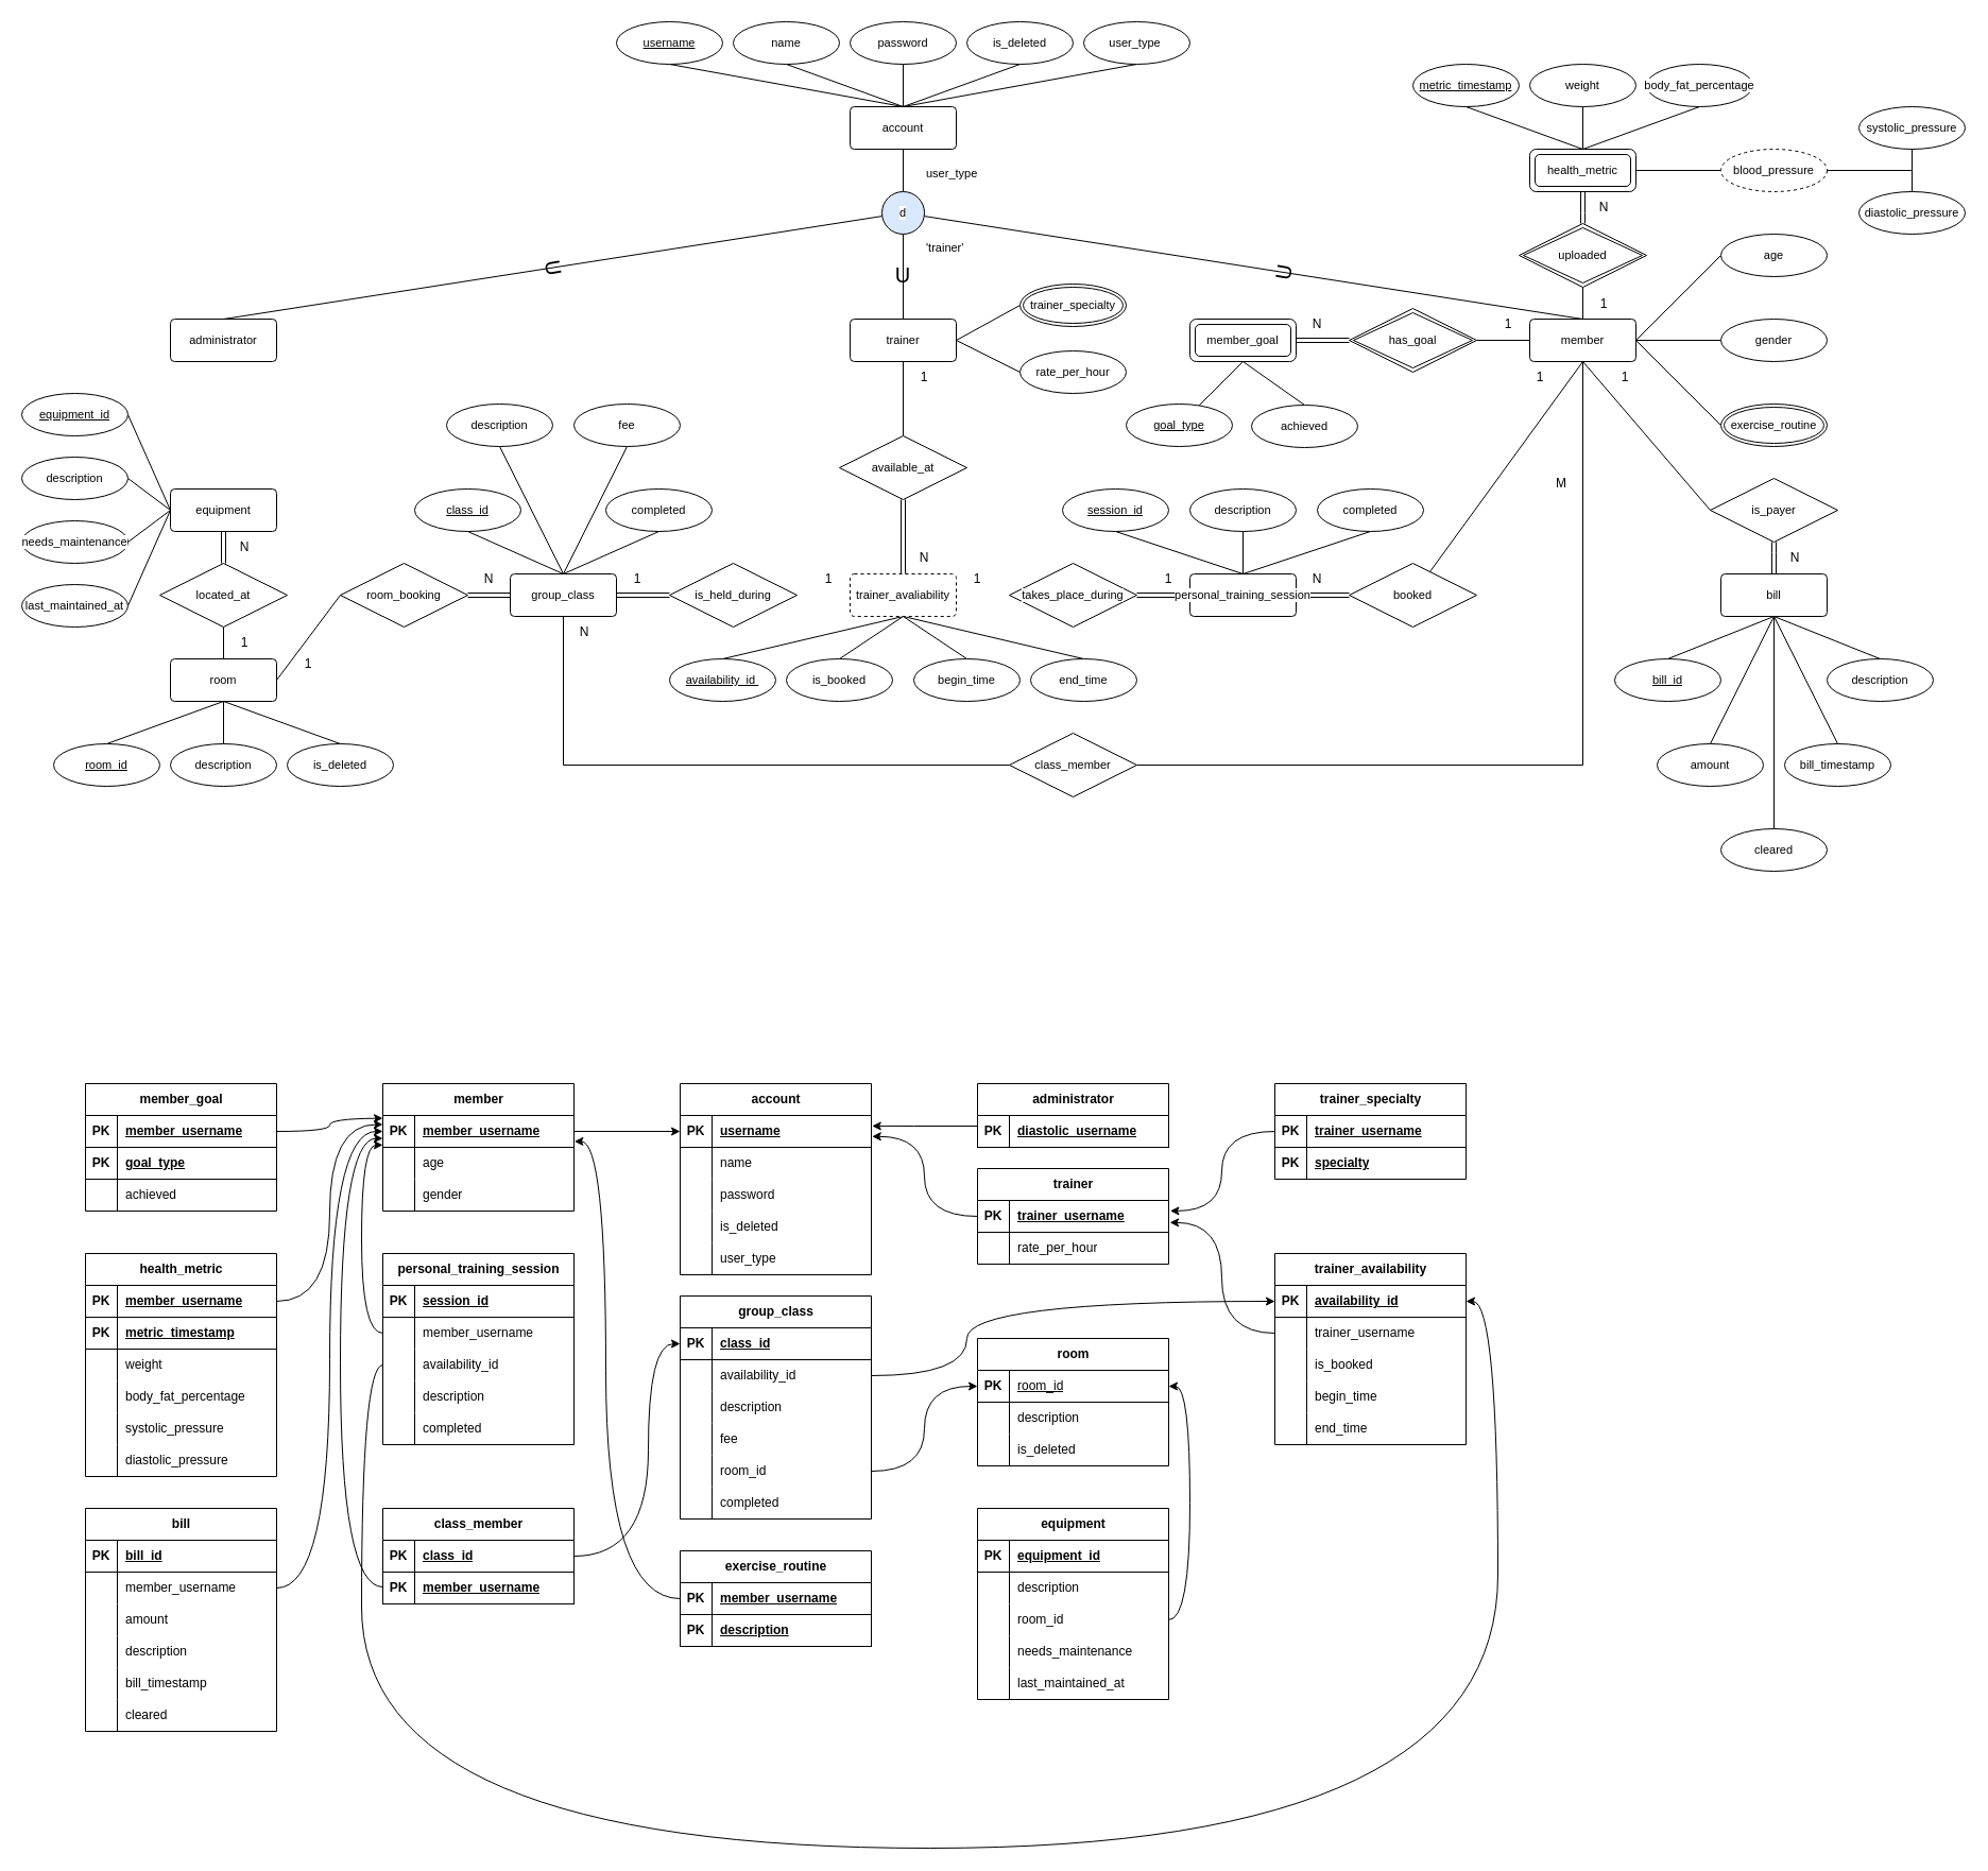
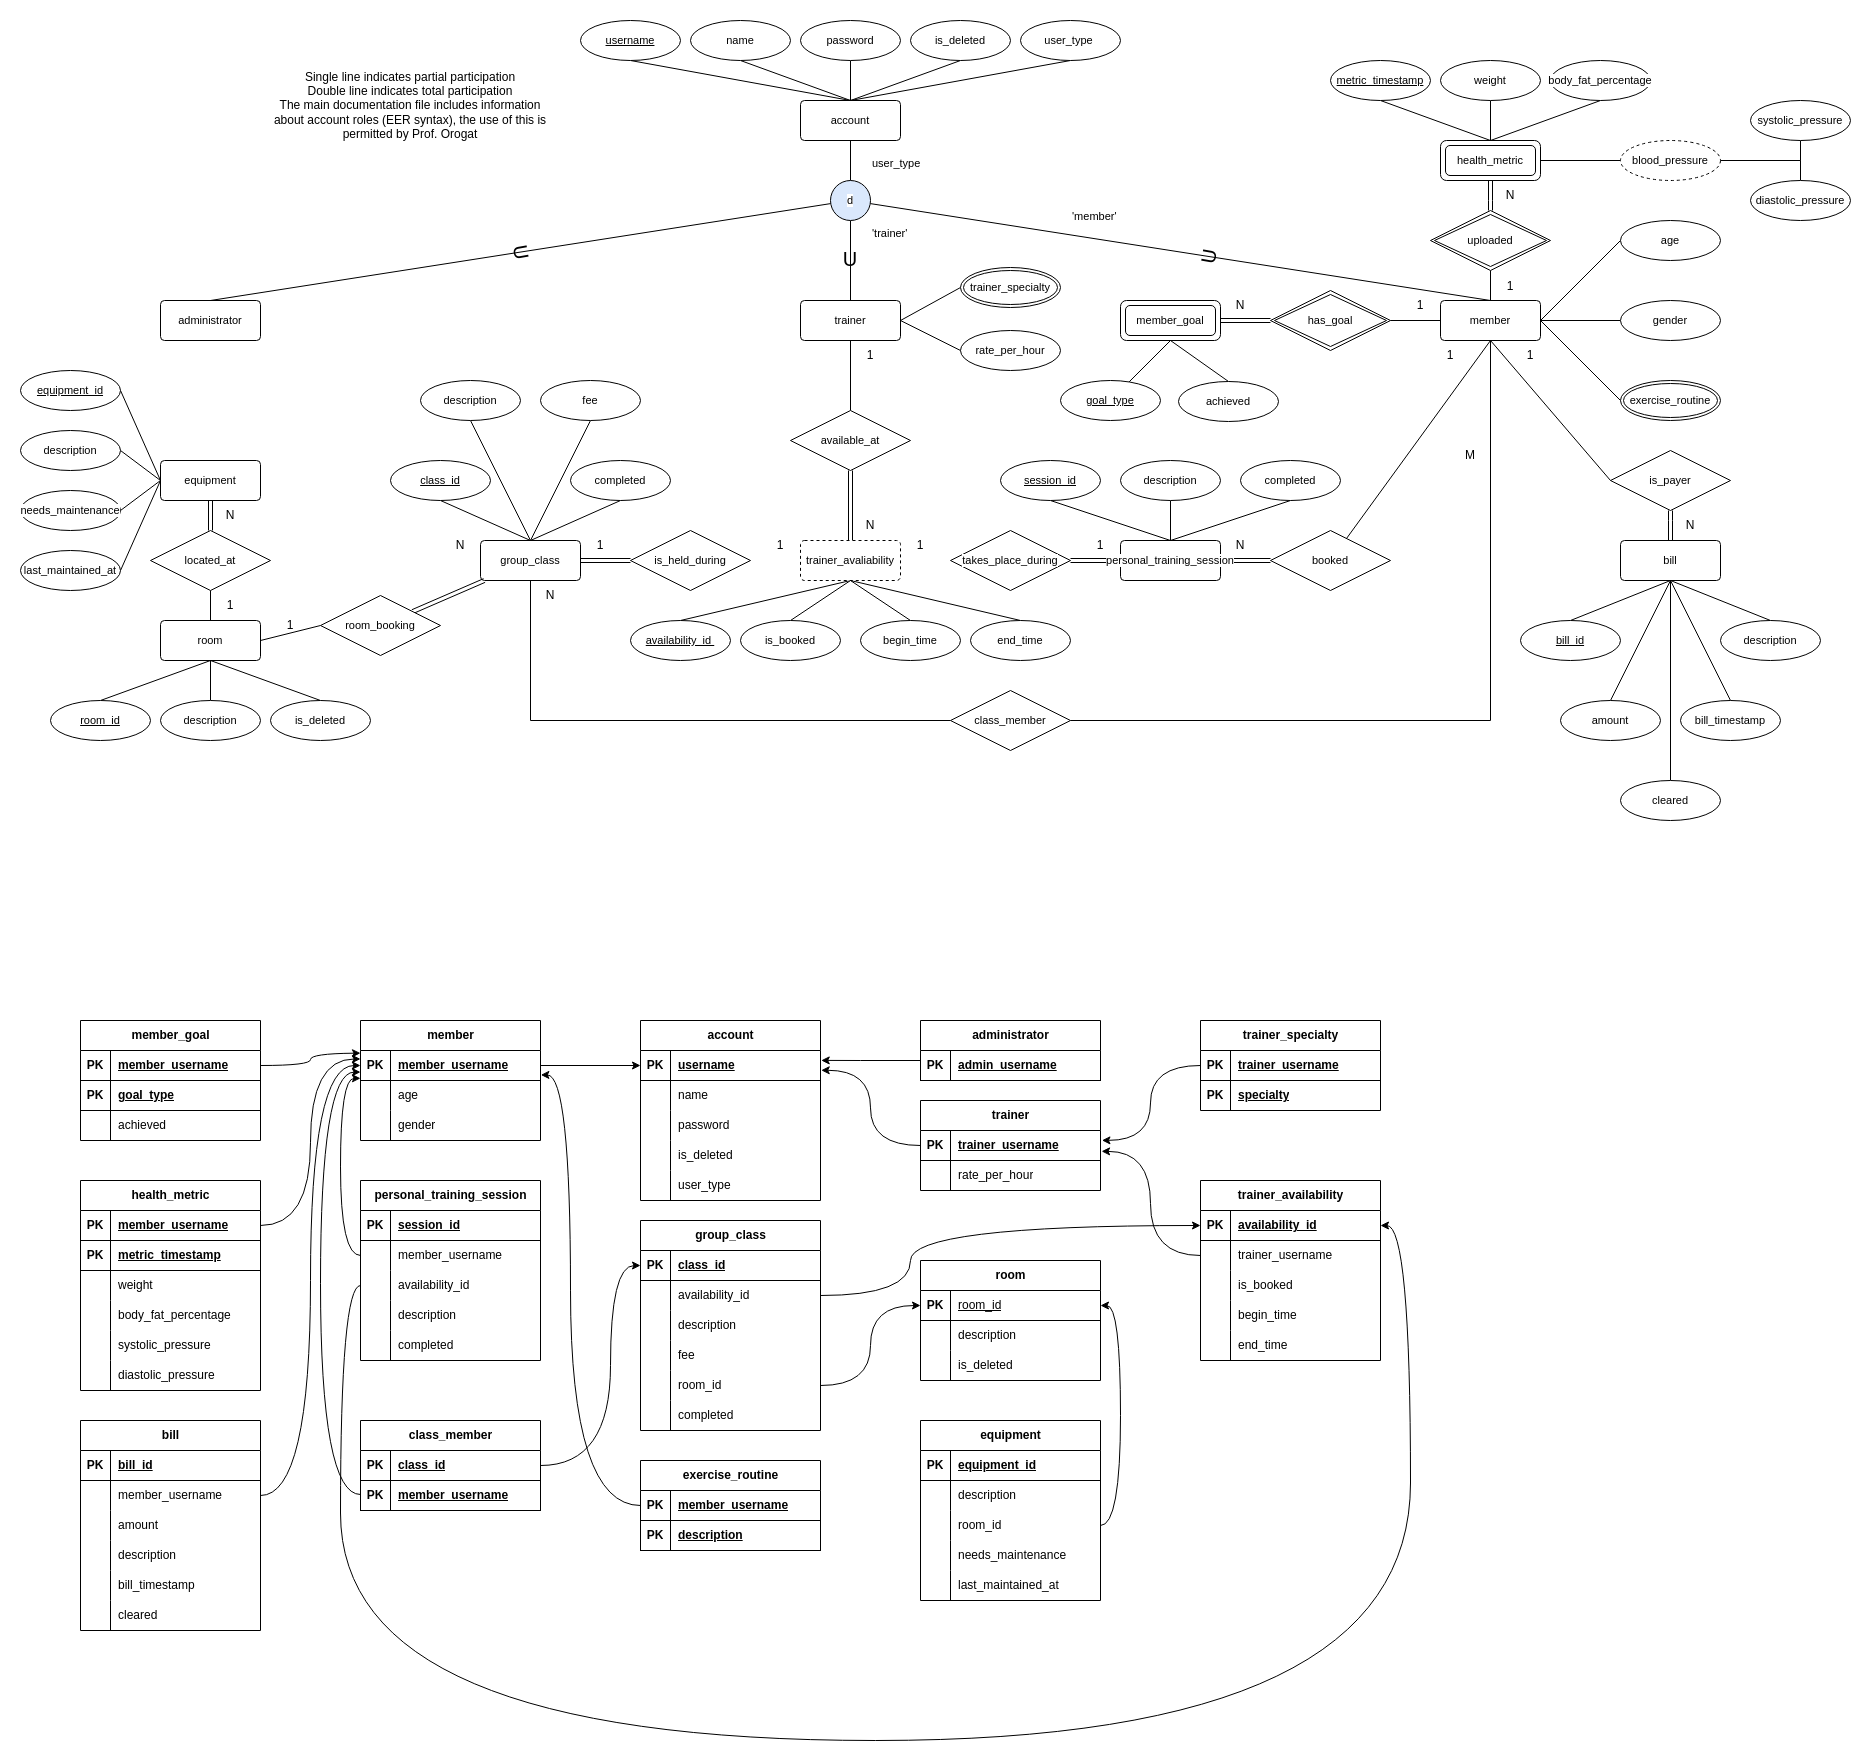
+ <mxCell id="116" value="Single line indicates partial participation&lt;div&gt;Double line indicates total participation&lt;/div&gt;&lt;div&gt;The main documentation file includes information about account roles (EER syntax), the use of this is permitted by Prof. Orogat&lt;/div&gt;" style="text;html=1;align=center;verticalAlign=middle;whiteSpace=wrap;rounded=0;" parent="1" vertex="1"><mxGeometry x="270" y="60" width="280" height="90" as="geometry" /></mxCell>
+ <mxCell id="34" value="&lt;span style=&quot;color: rgb(0, 0, 0); font-family: Helvetica; font-size: 11px; font-style: normal; font-variant-ligatures: normal; font-variant-caps: normal; font-weight: 400; letter-spacing: normal; orphans: 2; text-align: center; text-indent: 0px; text-transform: none; widows: 2; word-spacing: 0px; -webkit-text-stroke-width: 0px; white-space: normal; background-color: rgb(255, 255, 255); text-decoration-thickness: initial; text-decoration-style: initial; text-decoration-color: initial; display: inline !important; float: none;&quot;&gt;'member'&lt;/span&gt;" style="text;whiteSpace=wrap;html=1;fontFamily=Helvetica;fontSize=11;fontColor=default;labelBackgroundColor=default;" parent="1" vertex="1"><mxGeometry x="1070" y="203" width="70" height="40" as="geometry" /></mxCell>
- <mxCell id="77" value="room_booking" style="shape=rhombus;perimeter=rhombusPerimeter;whiteSpace=wrap;html=1;align=center;fontFamily=Helvetica;fontSize=11;fontColor=default;labelBackgroundColor=default;" parent="1" vertex="1"><mxGeometry x="320" y="530" width="120" height="60" as="geometry" /></mxCell>
+ <mxCell id="77" value="room_booking" style="shape=rhombus;perimeter=rhombusPerimeter;whiteSpace=wrap;html=1;align=center;fontFamily=Helvetica;fontSize=11;fontColor=default;labelBackgroundColor=default;" parent="1" vertex="1"><mxGeometry x="320" y="595" width="120" height="60" as="geometry" /></mxCell>
- <mxCell id="170" value="diastolic_username" style="shape=partialRectangle;connectable=0;fillColor=none;top=0;left=0;bottom=0;right=0;align=left;spacingLeft=6;fontStyle=5;overflow=hidden;whiteSpace=wrap;html=1;" parent="168" vertex="1"><mxGeometry x="30" width="150" height="30" as="geometry"><mxRectangle width="150" height="30" as="alternateBounds" /></mxGeometry></mxCell>
+ <mxCell id="170" value="admin_username" style="shape=partialRectangle;connectable=0;fillColor=none;top=0;left=0;bottom=0;right=0;align=left;spacingLeft=6;fontStyle=5;overflow=hidden;whiteSpace=wrap;html=1;" parent="168" vertex="1"><mxGeometry x="30" width="150" height="30" as="geometry"><mxRectangle width="150" height="30" as="alternateBounds" /></mxGeometry></mxCell>
